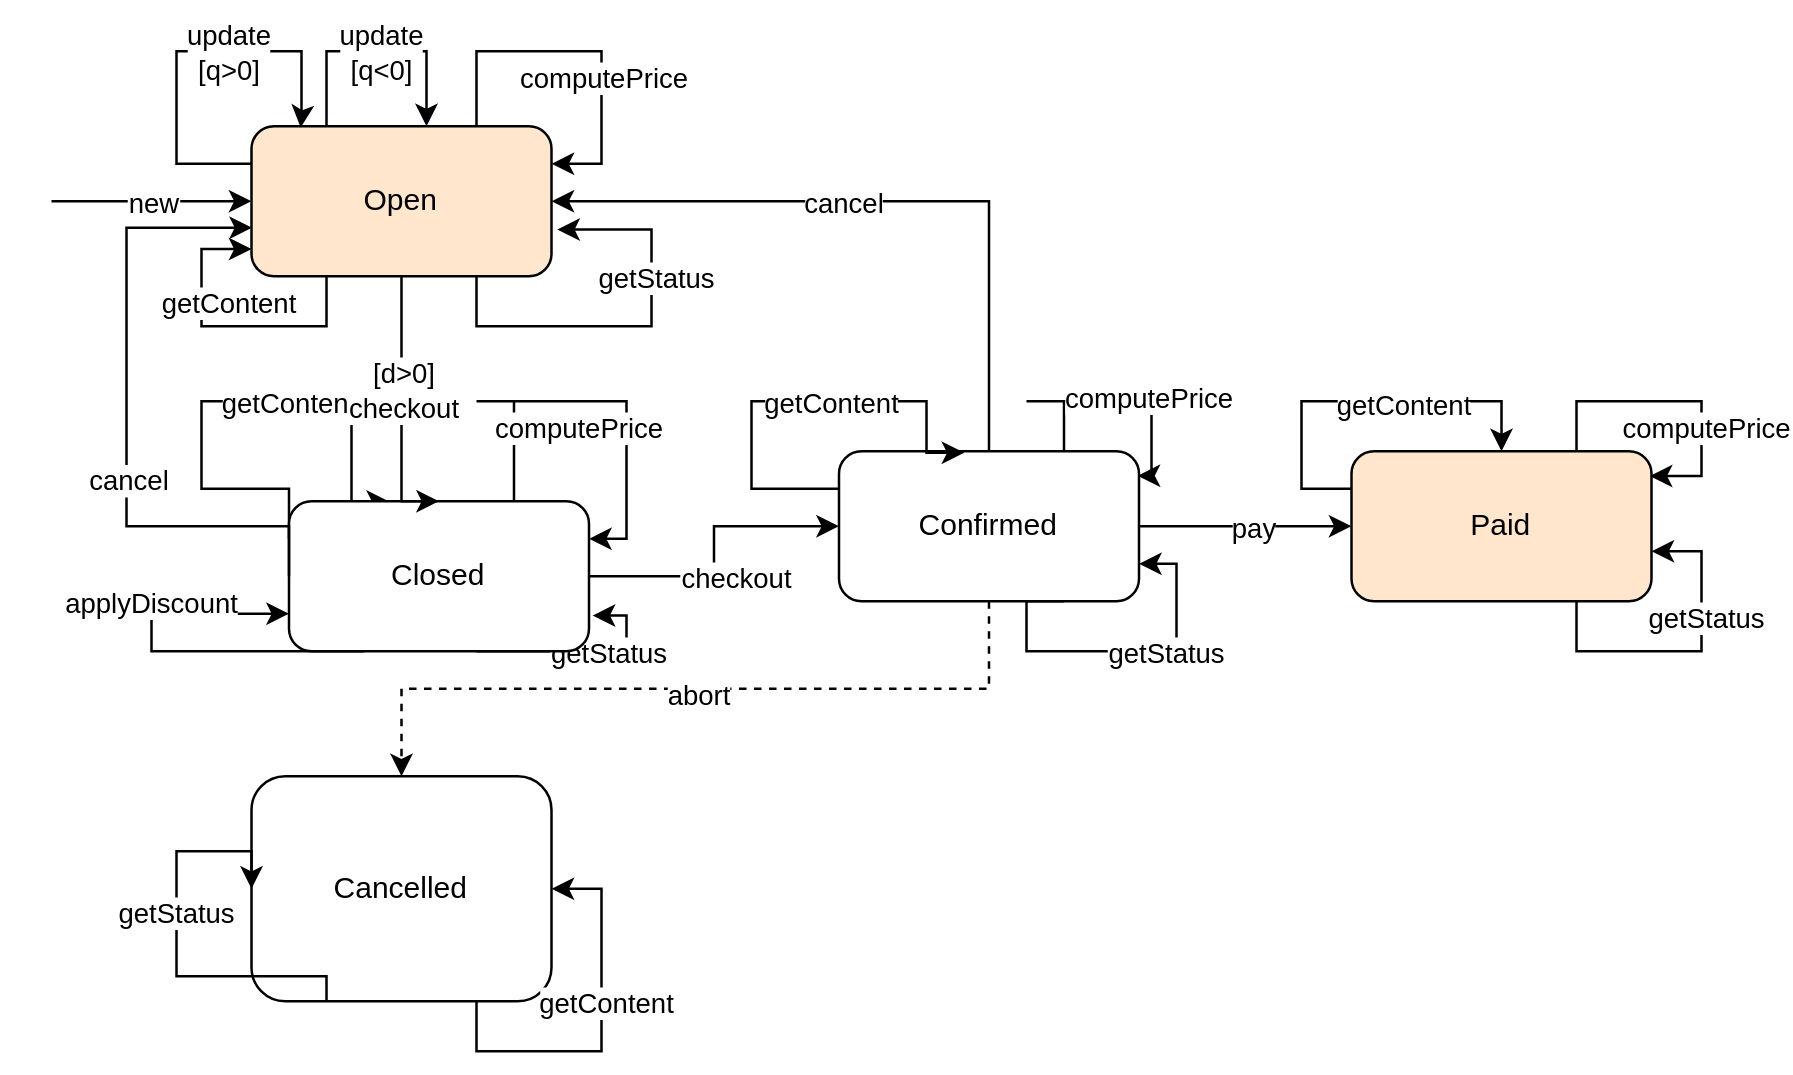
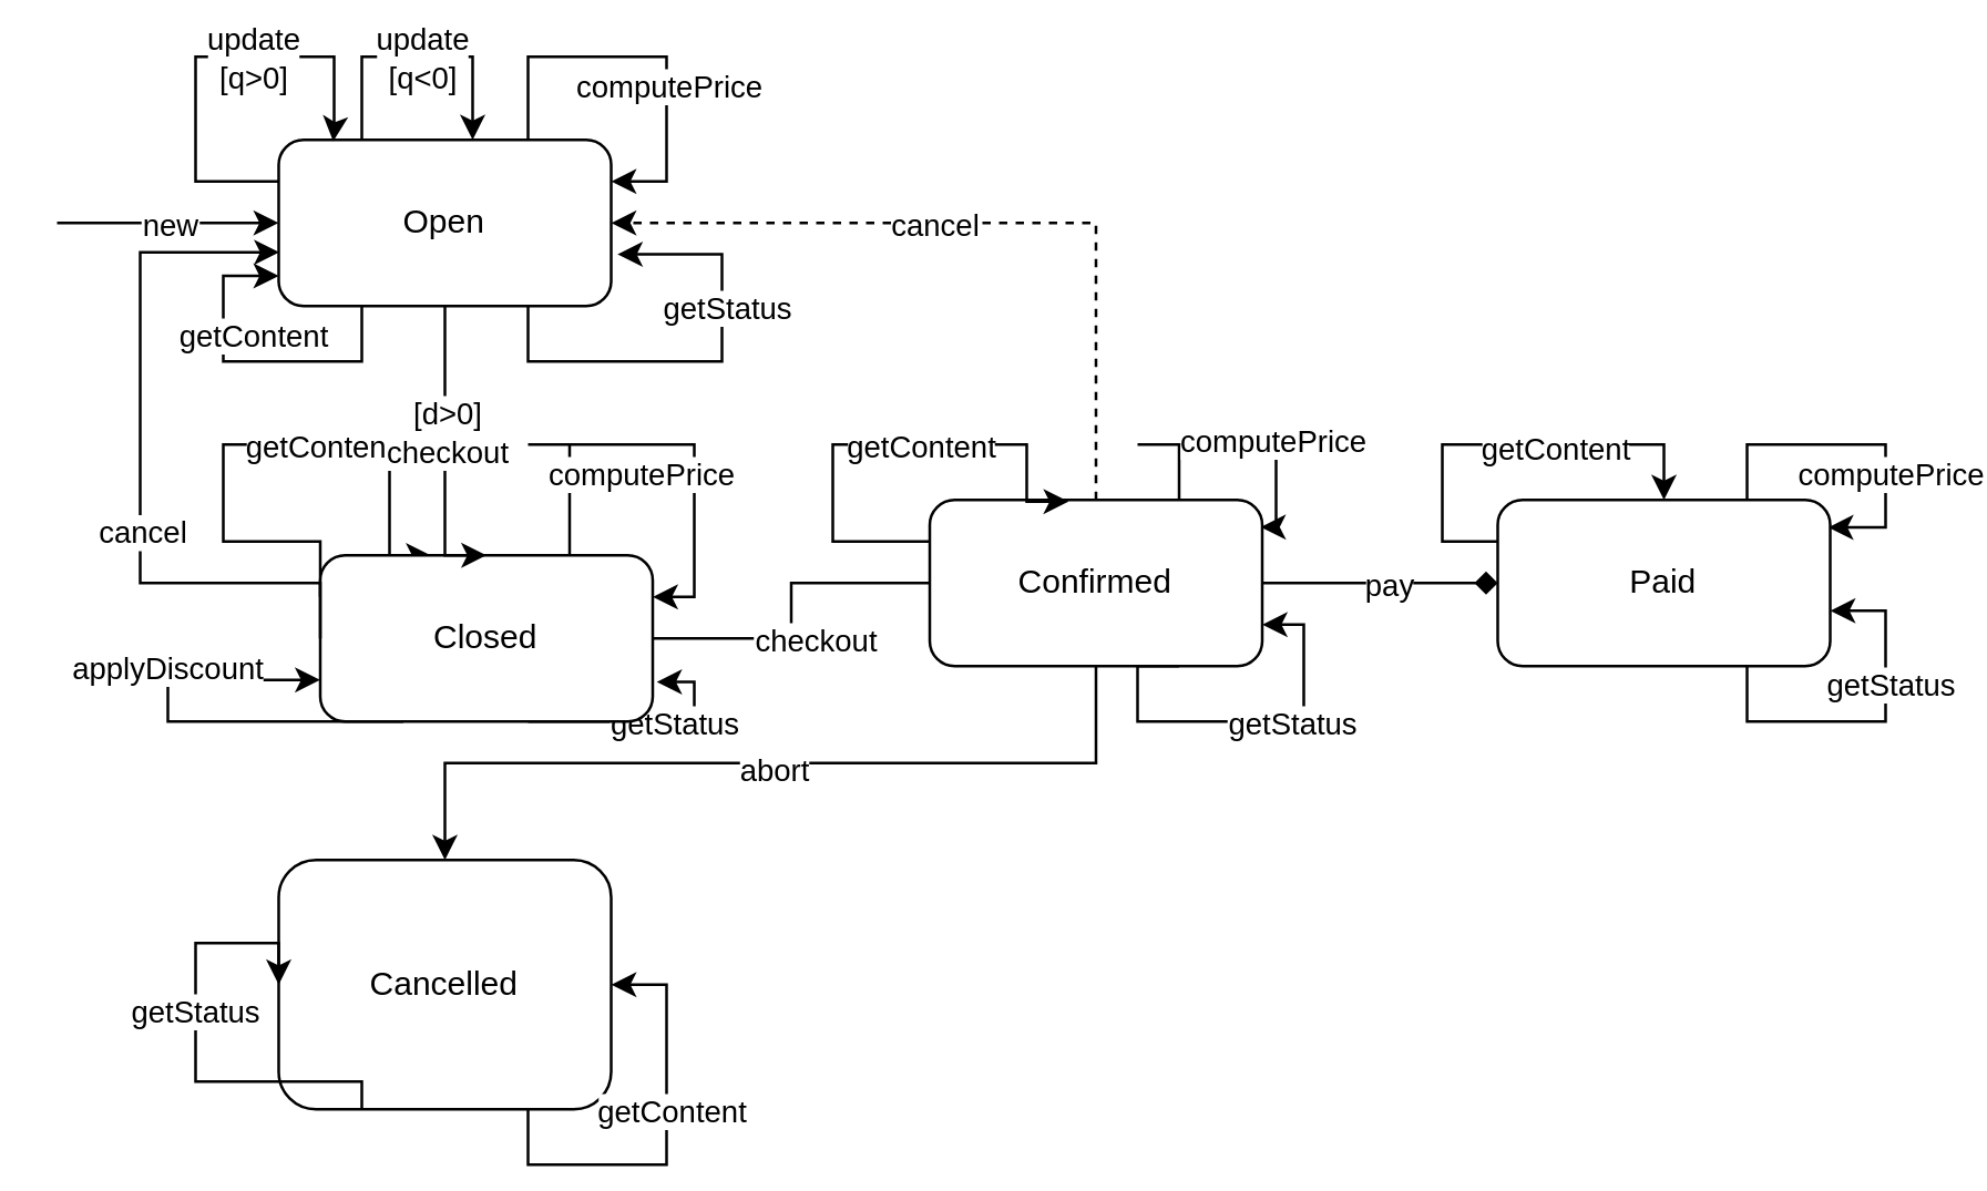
- <mxCell id="8" value="&lt;div&gt;Open&lt;/div&gt;" style="rounded=1;whiteSpace=wrap;html=1;fillColor=#ffe6cc;" parent="1" vertex="1"><mxGeometry x="100" y="50" width="120" height="60" as="geometry" /></mxCell>
+ <mxCell id="8" value="&lt;div&gt;Open&lt;/div&gt;" style="rounded=1;whiteSpace=wrap;html=1;" parent="1" vertex="1"><mxGeometry x="100" y="50" width="120" height="60" as="geometry" /></mxCell>
- <mxCell id="16" style="edgeStyle=orthogonalEdgeStyle;rounded=0;orthogonalLoop=1;jettySize=auto;html=1;exitX=0.5;exitY=0;exitDx=0;exitDy=0;entryX=1;entryY=0.5;entryDx=0;entryDy=0;" parent="1" source="24" target="8" edge="1"><mxGeometry relative="1" as="geometry" /></mxCell>
+ <mxCell id="16" style="edgeStyle=orthogonalEdgeStyle;rounded=0;orthogonalLoop=1;jettySize=auto;html=1;exitX=0.5;exitY=0;exitDx=0;exitDy=0;entryX=1;entryY=0.5;entryDx=0;entryDy=0;dashed=1;" parent="1" source="24" target="8" edge="1"><mxGeometry relative="1" as="geometry" /></mxCell>
- <mxCell id="37" value="" style="endArrow=classic;html=1;rounded=0;edgeStyle=orthogonalEdgeStyle;exitX=1;exitY=0.5;exitDx=0;exitDy=0;entryX=0;entryY=0.5;entryDx=0;entryDy=0;" parent="1" source="15" target="24" edge="1"><mxGeometry width="50" height="50" relative="1" as="geometry"><mxPoint x="170" y="120" as="sourcePoint" /><mxPoint x="170" y="190" as="targetPoint" /><Array as="points" /></mxGeometry></mxCell>
+ <mxCell id="37" value="" style="endArrow=none;html=1;rounded=0;edgeStyle=orthogonalEdgeStyle;exitX=1;exitY=0.5;exitDx=0;exitDy=0;entryX=0;entryY=0.5;entryDx=0;entryDy=0;" parent="1" source="15" target="24" edge="1"><mxGeometry width="50" height="50" relative="1" as="geometry"><mxPoint x="170" y="120" as="sourcePoint" /><mxPoint x="170" y="190" as="targetPoint" /><Array as="points" /></mxGeometry></mxCell>
- <mxCell id="43" value="" style="endArrow=classic;html=1;rounded=0;edgeStyle=orthogonalEdgeStyle;exitX=1;exitY=0.5;exitDx=0;exitDy=0;entryX=0;entryY=0.5;entryDx=0;entryDy=0;" parent="1" source="24" target="27" edge="1"><mxGeometry width="50" height="50" relative="1" as="geometry"><mxPoint x="230" y="220" as="sourcePoint" /><mxPoint x="330" y="220" as="targetPoint" /><Array as="points" /></mxGeometry></mxCell>
+ <mxCell id="43" value="" style="endArrow=diamond;html=1;rounded=0;edgeStyle=orthogonalEdgeStyle;exitX=1;exitY=0.5;exitDx=0;exitDy=0;entryX=0;entryY=0.5;entryDx=0;entryDy=0;" parent="1" source="24" target="27" edge="1"><mxGeometry width="50" height="50" relative="1" as="geometry"><mxPoint x="230" y="220" as="sourcePoint" /><mxPoint x="330" y="220" as="targetPoint" /><Array as="points" /></mxGeometry></mxCell>
- <mxCell id="27" value="Paid" style="rounded=1;whiteSpace=wrap;html=1;fillColor=#ffe6cc;" parent="1" vertex="1"><mxGeometry x="540" y="180" width="120" height="60" as="geometry" /></mxCell>
+ <mxCell id="27" value="Paid" style="rounded=1;whiteSpace=wrap;html=1;" parent="1" vertex="1"><mxGeometry x="540" y="180" width="120" height="60" as="geometry" /></mxCell>
- <mxCell id="18" style="edgeStyle=orthogonalEdgeStyle;rounded=0;orthogonalLoop=1;jettySize=auto;html=1;exitX=0.5;exitY=1;exitDx=0;exitDy=0;entryX=0.5;entryY=0;entryDx=0;entryDy=0;dashed=1;" parent="1" source="24" target="28" edge="1"><mxGeometry relative="1" as="geometry" /></mxCell>
+ <mxCell id="18" style="edgeStyle=orthogonalEdgeStyle;rounded=0;orthogonalLoop=1;jettySize=auto;html=1;exitX=0.5;exitY=1;exitDx=0;exitDy=0;entryX=0.5;entryY=0;entryDx=0;entryDy=0;" parent="1" source="24" target="28" edge="1"><mxGeometry relative="1" as="geometry" /></mxCell>
